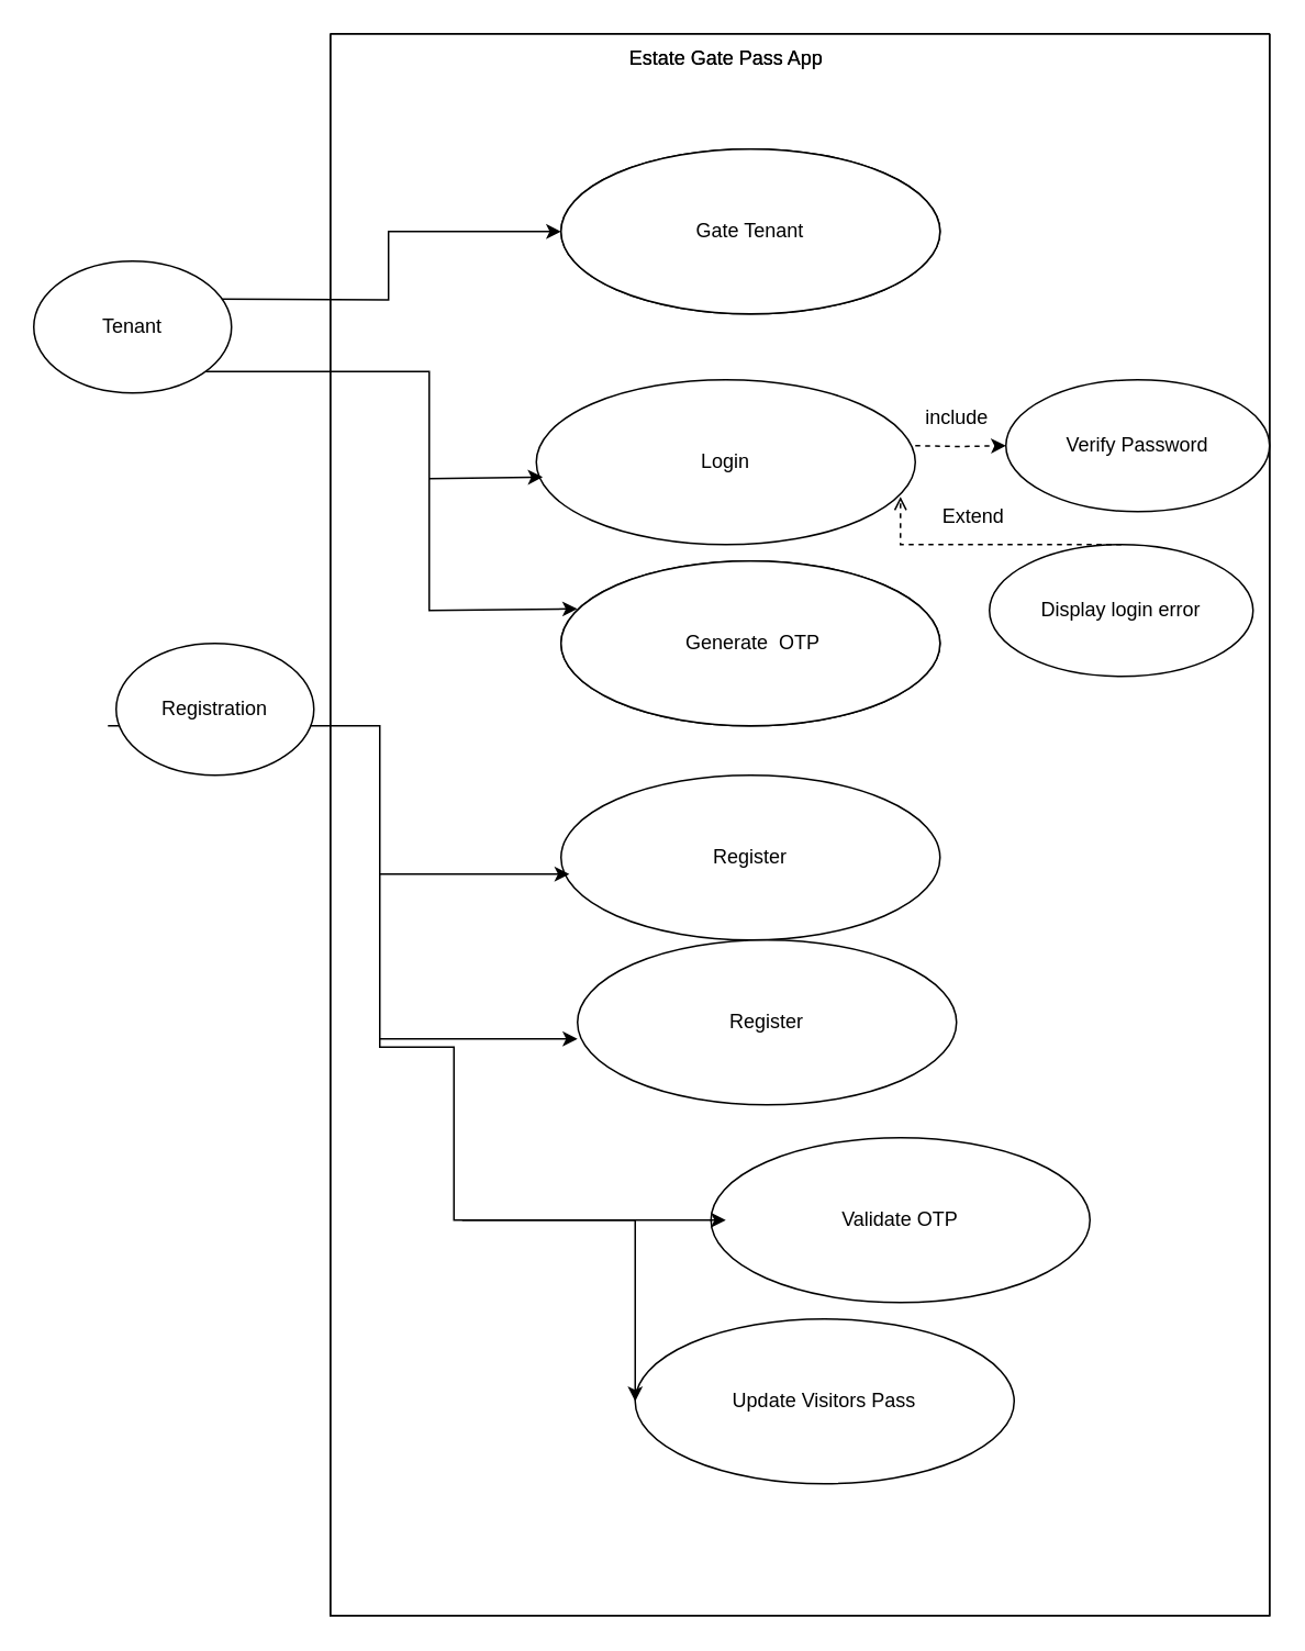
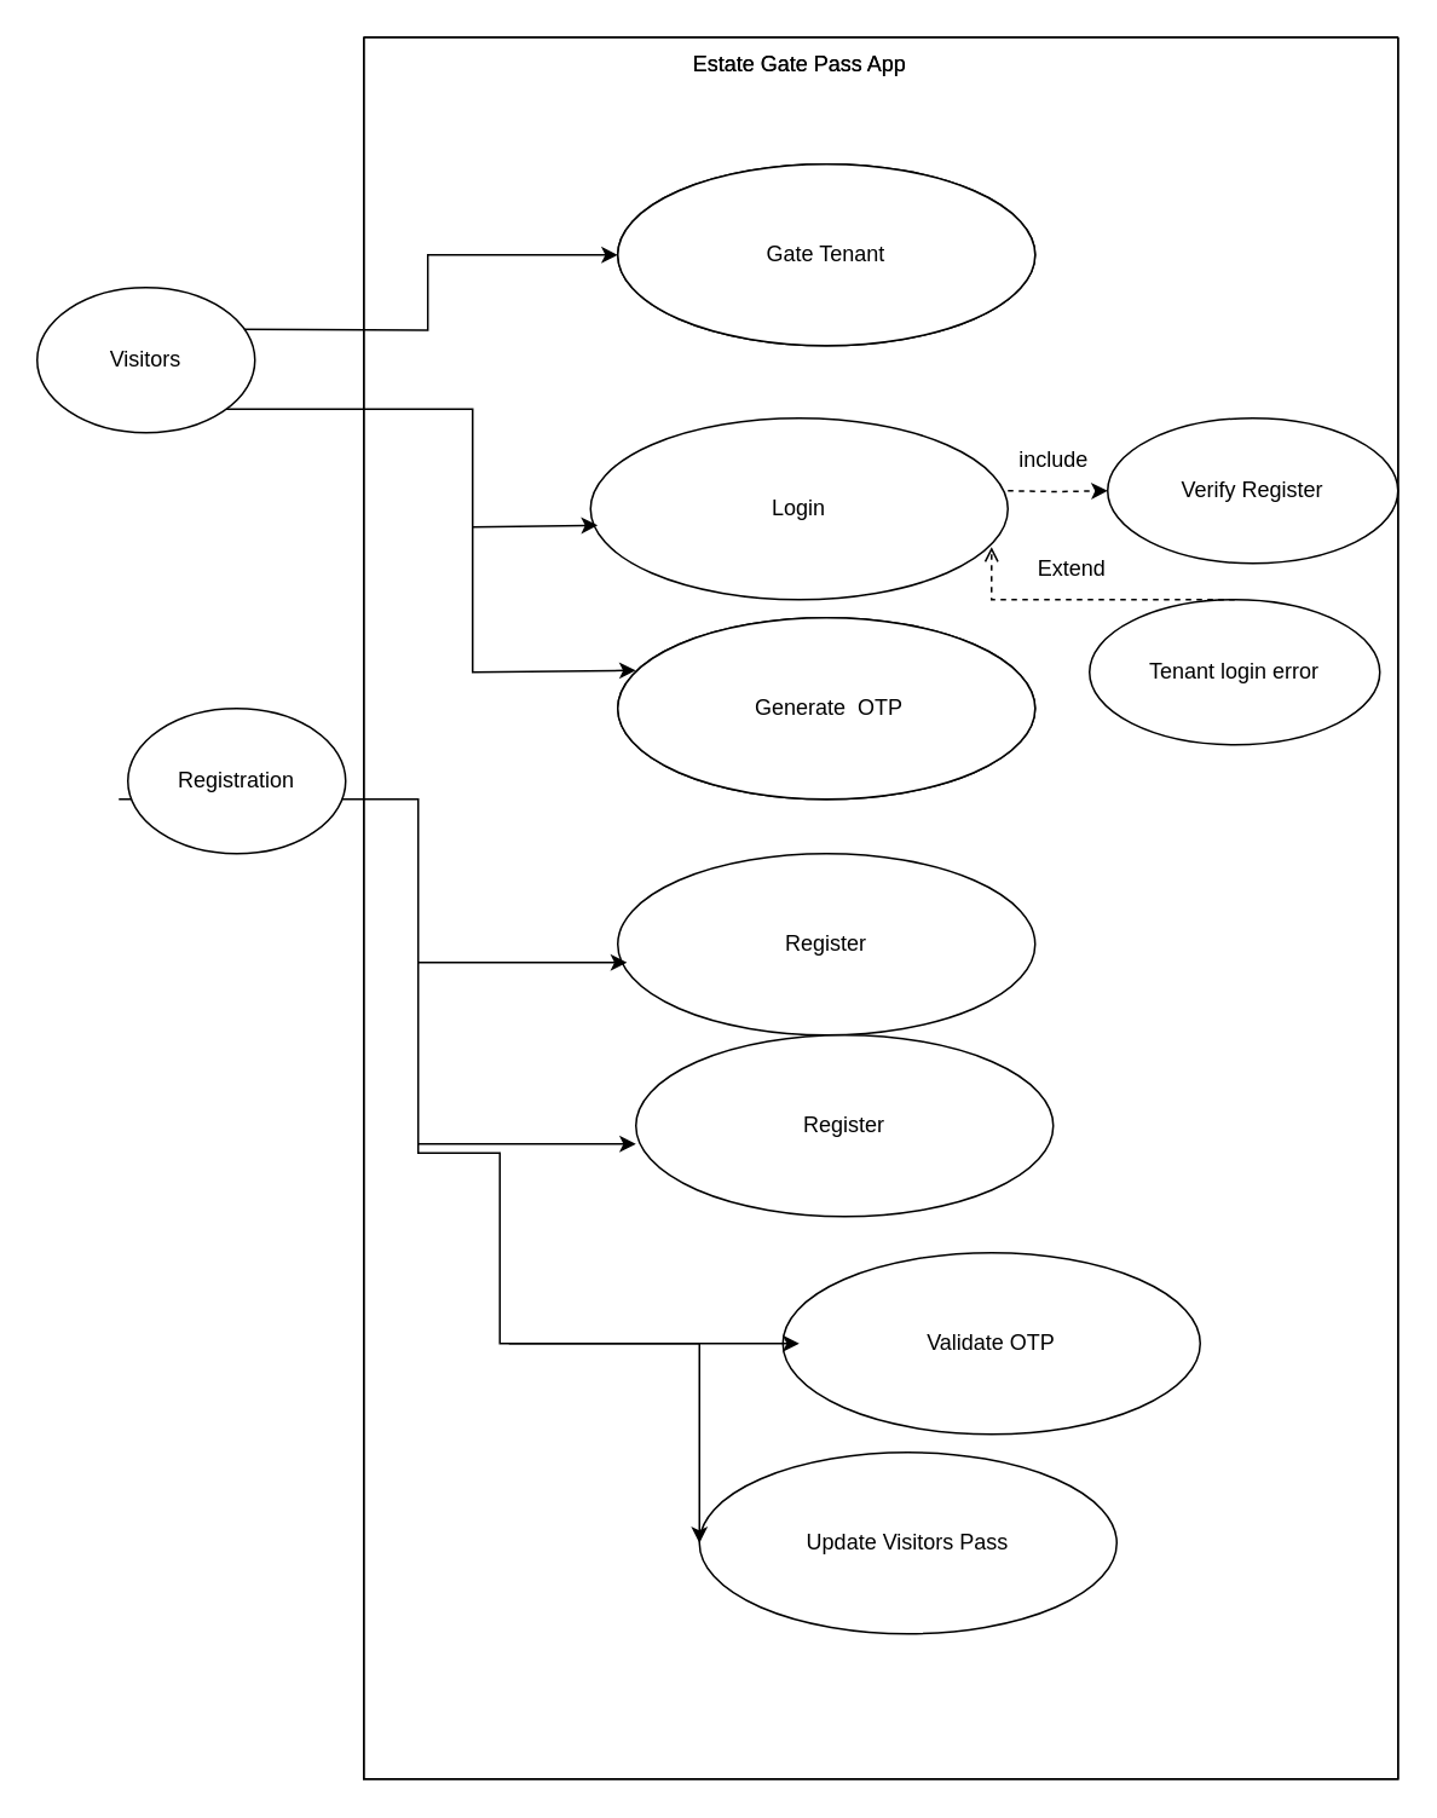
- <mxCell id="28" value="Tenant" style="ellipse;whiteSpace=wrap;html=1;" vertex="1" parent="1"><mxGeometry x="20" y="158" width="120" height="80" as="geometry" /></mxCell>
+ <mxCell id="28" value="Visitors" style="ellipse;whiteSpace=wrap;html=1;" vertex="1" parent="1"><mxGeometry x="20" y="158" width="120" height="80" as="geometry" /></mxCell>
- <mxCell id="12" value="Verify Password" style="ellipse;whiteSpace=wrap;html=1;" parent="7" vertex="1"><mxGeometry x="410" y="210" width="160" height="80" as="geometry" /></mxCell>
+ <mxCell id="12" value="Verify Register" style="ellipse;whiteSpace=wrap;html=1;" parent="7" vertex="1"><mxGeometry x="410" y="210" width="160" height="80" as="geometry" /></mxCell>
- <mxCell id="14" value="Display login error" style="ellipse;whiteSpace=wrap;html=1;" parent="7" vertex="1"><mxGeometry x="400" y="310" width="160" height="80" as="geometry" /></mxCell>
+ <mxCell id="14" value="Tenant login error" style="ellipse;whiteSpace=wrap;html=1;" parent="7" vertex="1"><mxGeometry x="400" y="310" width="160" height="80" as="geometry" /></mxCell>
